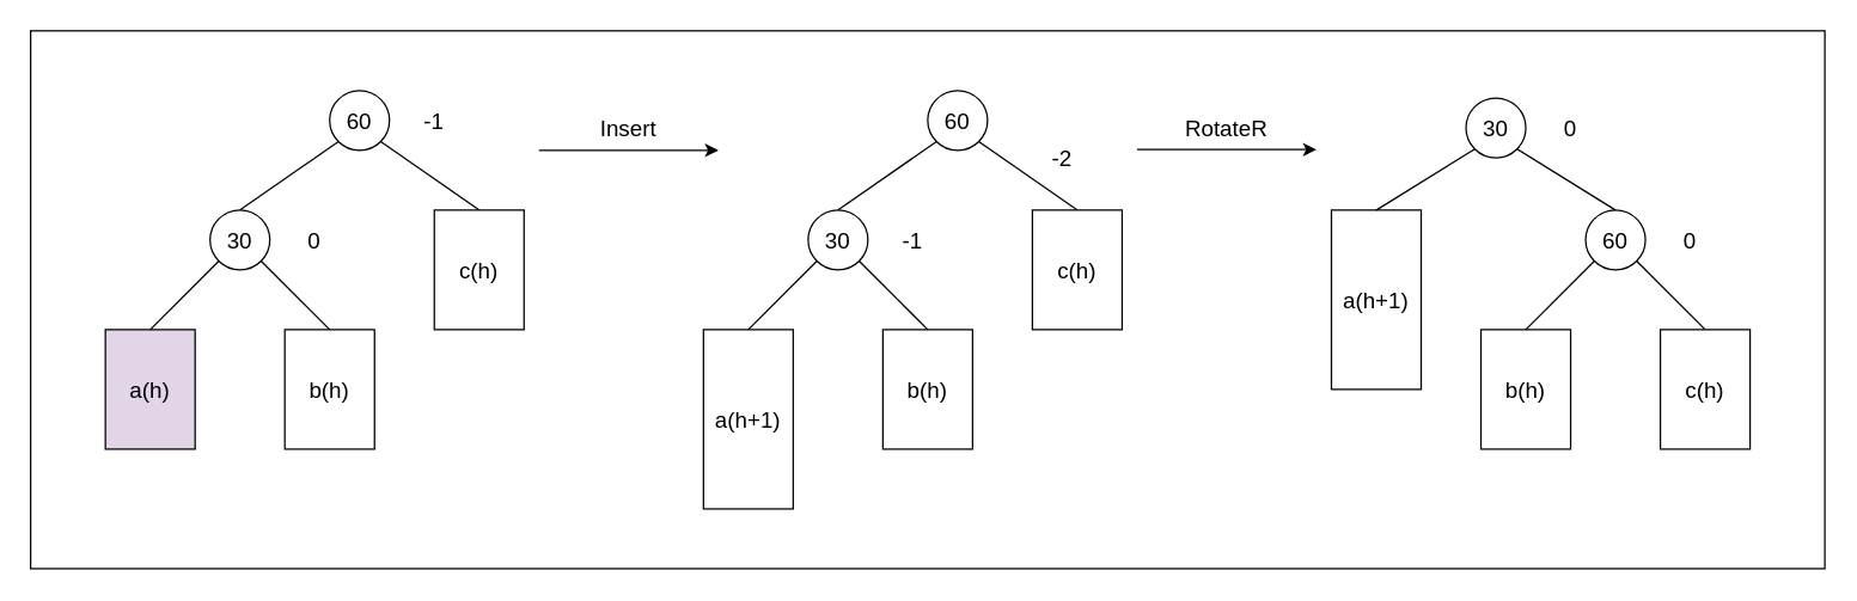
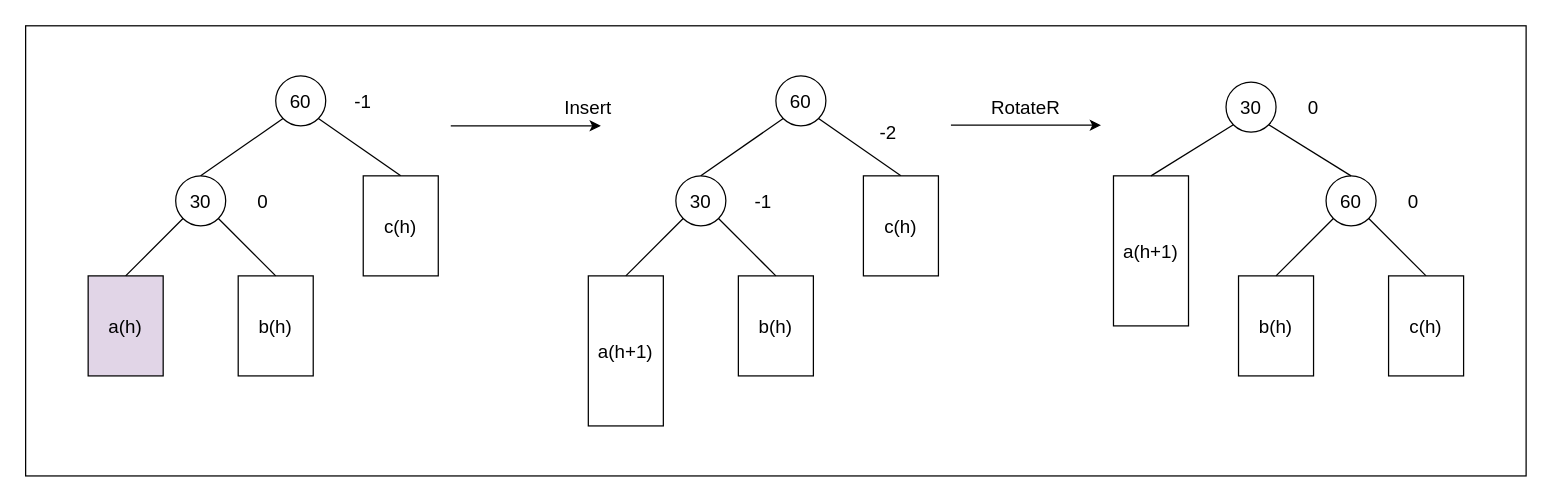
- <mxCell id="37" value="Insert" style="text;html=1;strokeColor=none;fillColor=none;align=center;verticalAlign=middle;whiteSpace=wrap;rounded=0;fontSize=15;" vertex="1" parent="1"><mxGeometry x="390" y="70" width="60" height="30" as="geometry" /></mxCell>
+ <mxCell id="37" value="Insert" style="text;html=1;strokeColor=none;fillColor=none;align=center;verticalAlign=middle;whiteSpace=wrap;rounded=0;fontSize=15;" vertex="1" parent="1"><mxGeometry x="440" y="70" width="60" height="30" as="geometry" /></mxCell>
